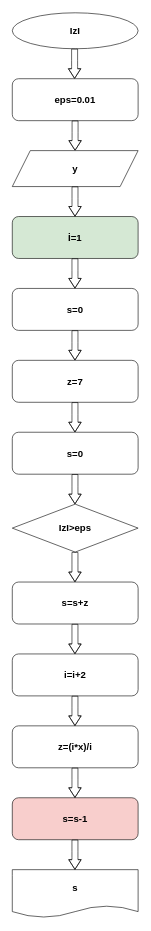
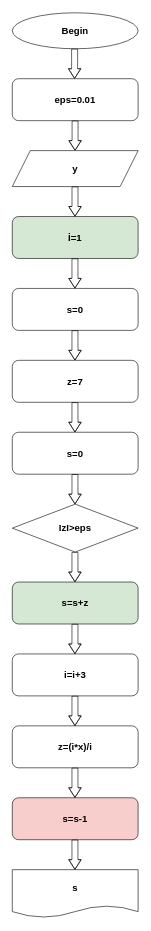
- <mxCell id="2" value="IzI" style="ellipse;whiteSpace=wrap;html=1;perimeterSpacing=0;spacingTop=0;fontSize=16;fontStyle=1" vertex="1" parent="1"><mxGeometry x="20" y="20" width="210" height="60" as="geometry" /></mxCell>
+ <mxCell id="2" value="Begin" style="ellipse;whiteSpace=wrap;html=1;perimeterSpacing=0;spacingTop=0;fontSize=16;fontStyle=1" vertex="1" parent="1"><mxGeometry x="20" y="20" width="210" height="60" as="geometry" /></mxCell>
- <mxCell id="17" value="s=s+z" style="rounded=1;whiteSpace=wrap;html=1;fontSize=16;fontStyle=1" vertex="1" parent="1"><mxGeometry x="20" y="970" width="210" height="70" as="geometry" /></mxCell>
+ <mxCell id="17" value="s=s+z" style="rounded=1;whiteSpace=wrap;html=1;fontSize=16;fontStyle=1;fillColor=#d5e8d4;" vertex="1" parent="1"><mxGeometry x="20" y="970" width="210" height="70" as="geometry" /></mxCell>
- <mxCell id="19" value="i=i+2" style="rounded=1;whiteSpace=wrap;html=1;fontSize=16;fontStyle=1" vertex="1" parent="1"><mxGeometry x="20" y="1090" width="210" height="70" as="geometry" /></mxCell>
+ <mxCell id="19" value="i=i+3" style="rounded=1;whiteSpace=wrap;html=1;fontSize=16;fontStyle=1" vertex="1" parent="1"><mxGeometry x="20" y="1090" width="210" height="70" as="geometry" /></mxCell>
